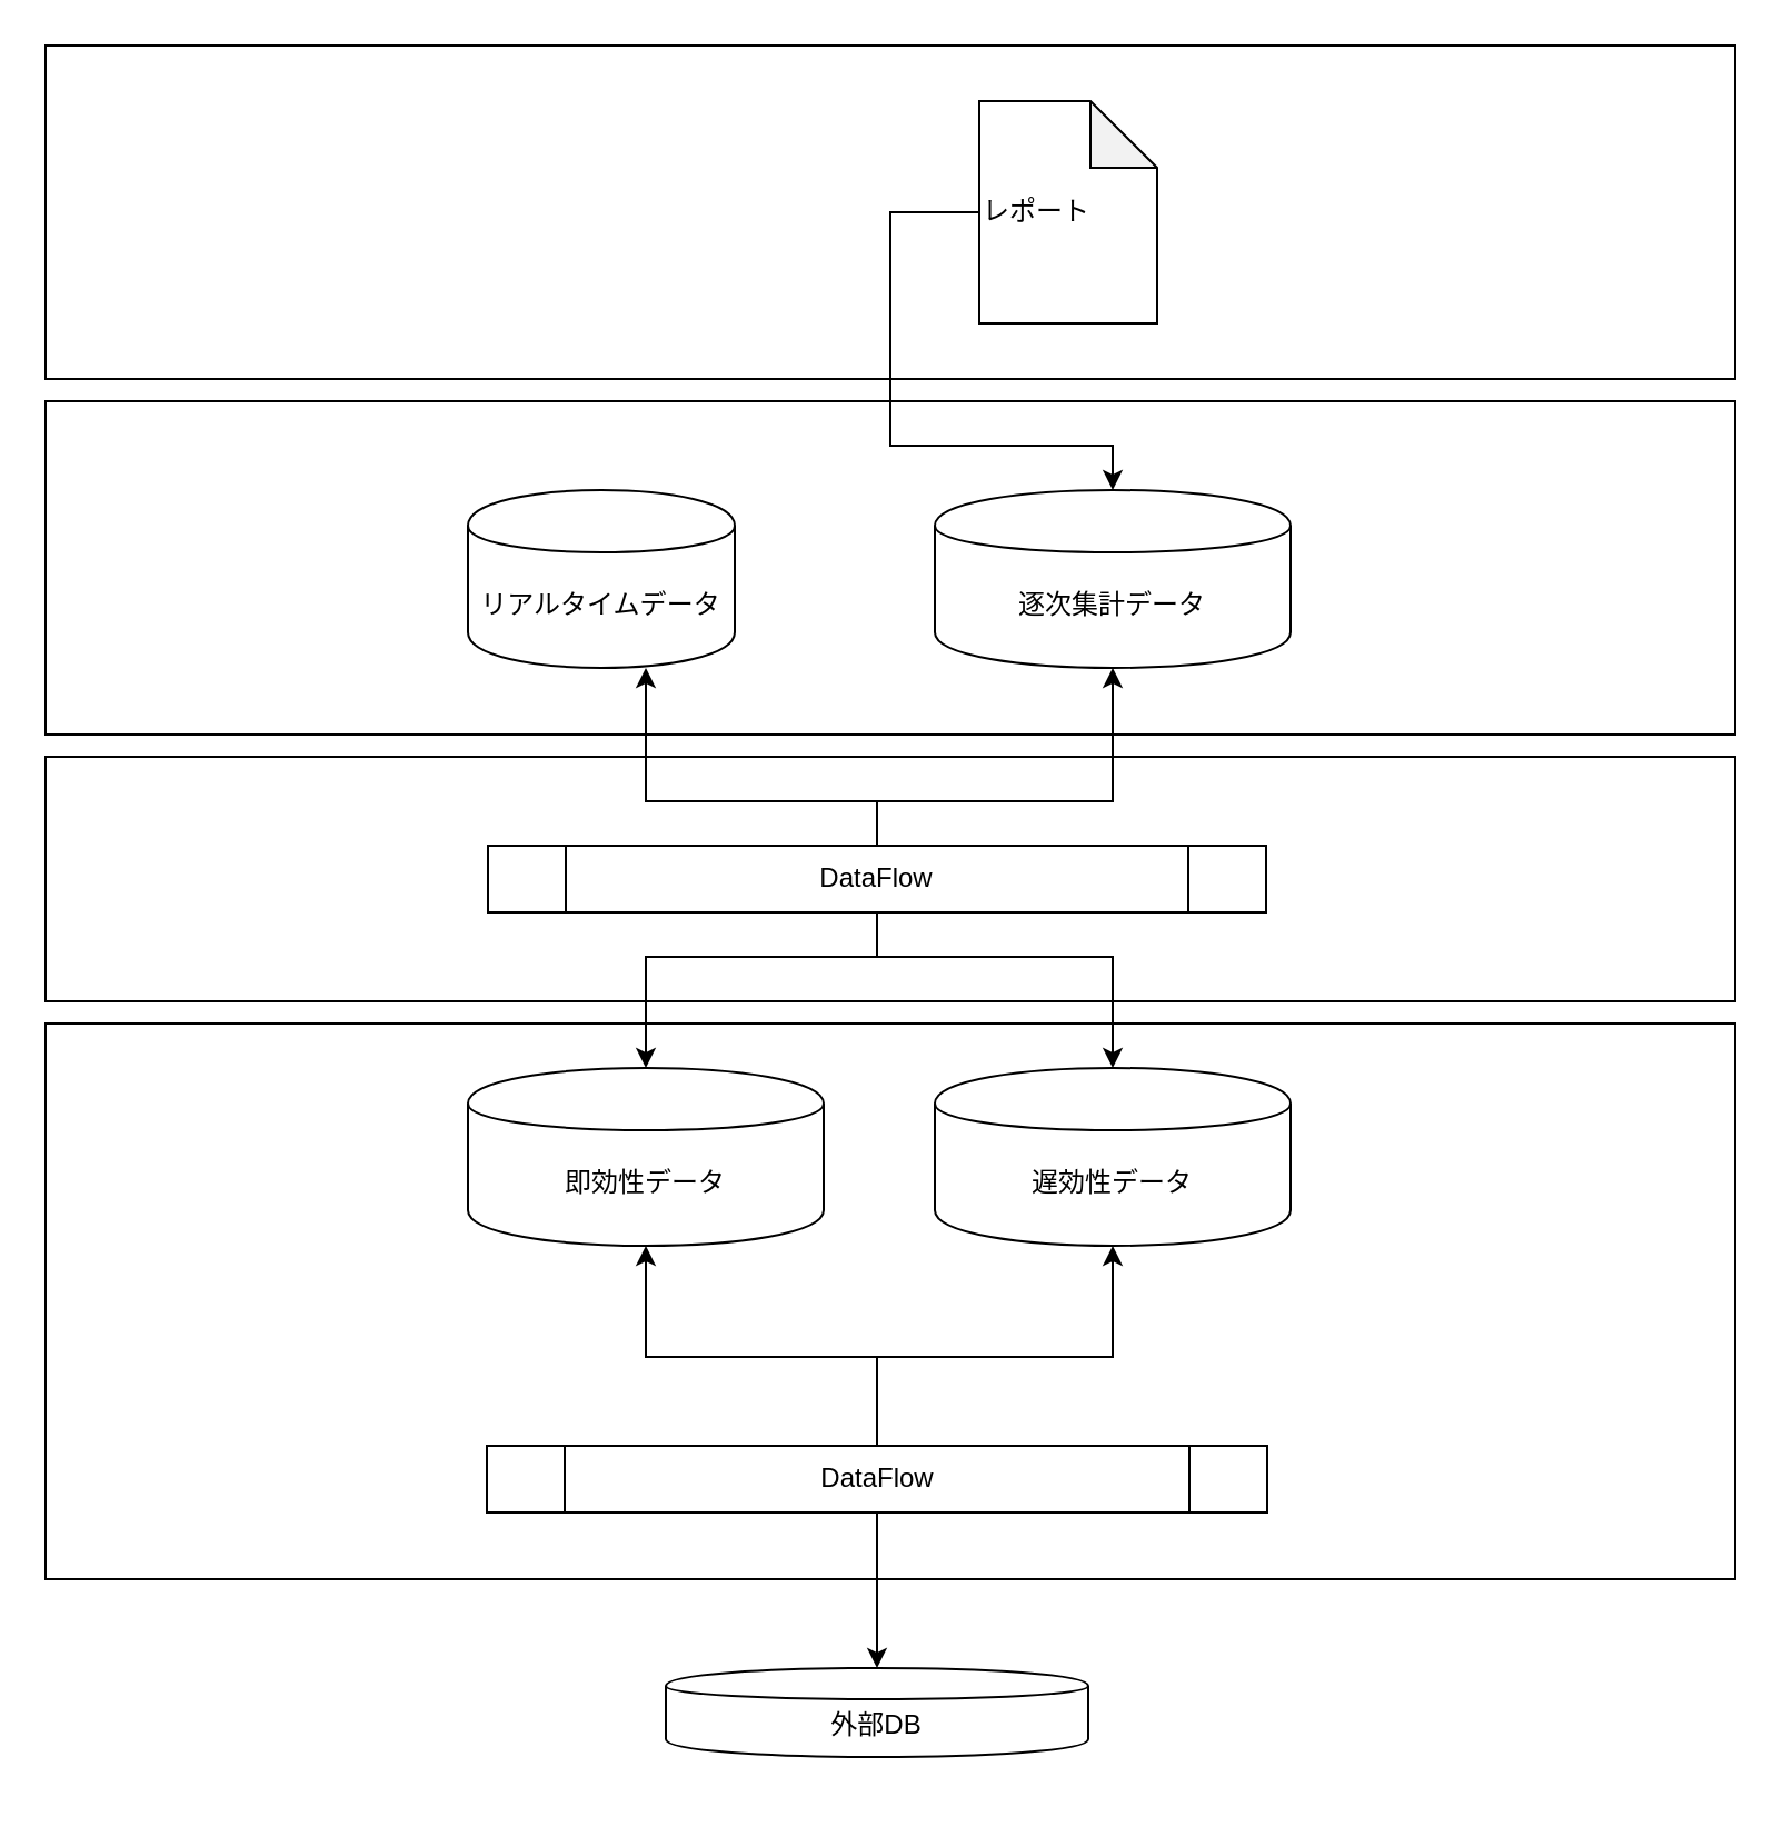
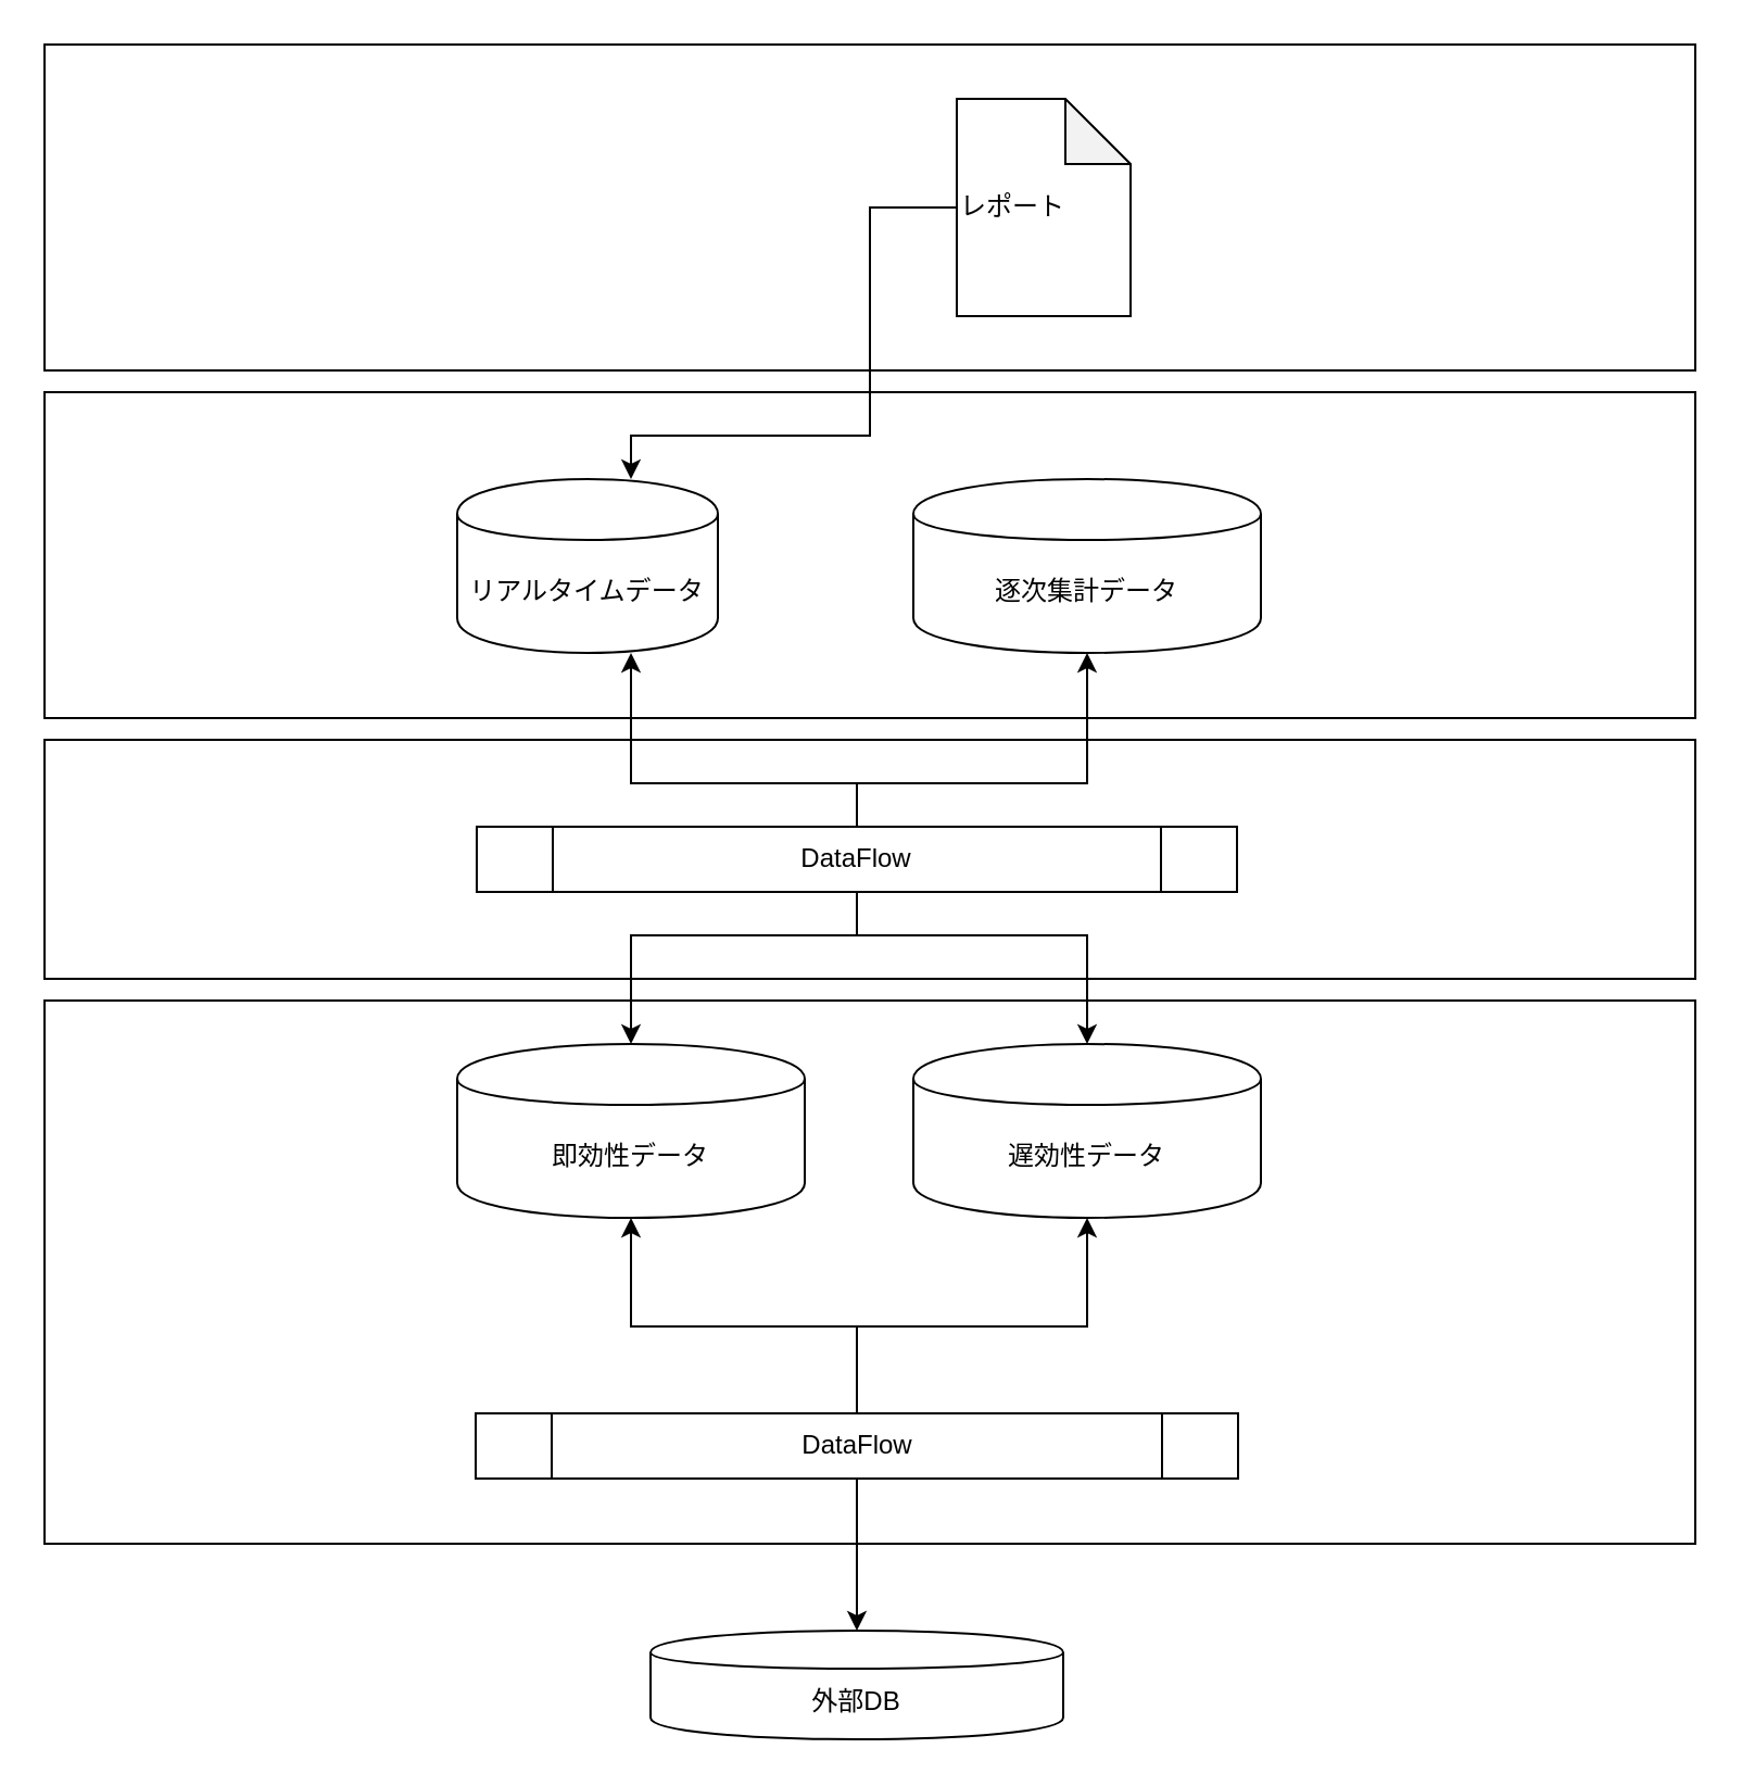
+ <mxCell id="20" style="edgeStyle=orthogonalEdgeStyle;rounded=0;orthogonalLoop=1;jettySize=auto;html=1;" edge="1" parent="1" source="22" target="17"><mxGeometry relative="1" as="geometry"><Array as="points"><mxPoint x="400" y="200" /><mxPoint x="290" y="200" /></Array></mxGeometry></mxCell>
- <mxCell id="21" style="edgeStyle=orthogonalEdgeStyle;rounded=0;orthogonalLoop=1;jettySize=auto;html=1;" edge="1" parent="1" source="22" target="7"><mxGeometry relative="1" as="geometry"><Array as="points"><mxPoint x="400" y="200" /><mxPoint x="500" y="200" /></Array></mxGeometry></mxCell>
- <mxCell id="3" value="外部DB" style="shape=cylinder;whiteSpace=wrap;html=1;boundedLbl=1;backgroundOutline=1;" vertex="1" parent="1"><mxGeometry x="299" y="750" width="190" height="40" as="geometry" /></mxCell>
+ <mxCell id="3" value="外部DB" style="shape=cylinder;whiteSpace=wrap;html=1;boundedLbl=1;backgroundOutline=1;" vertex="1" parent="1"><mxGeometry x="299" y="750" width="190" height="50" as="geometry" /></mxCell>
